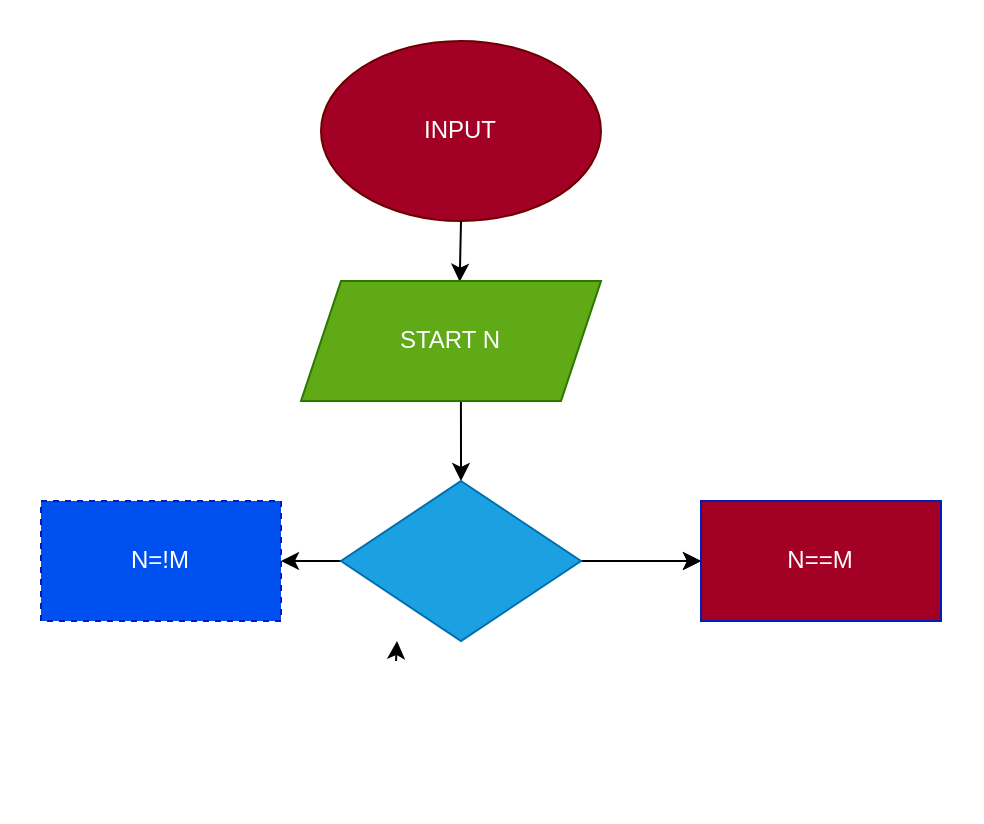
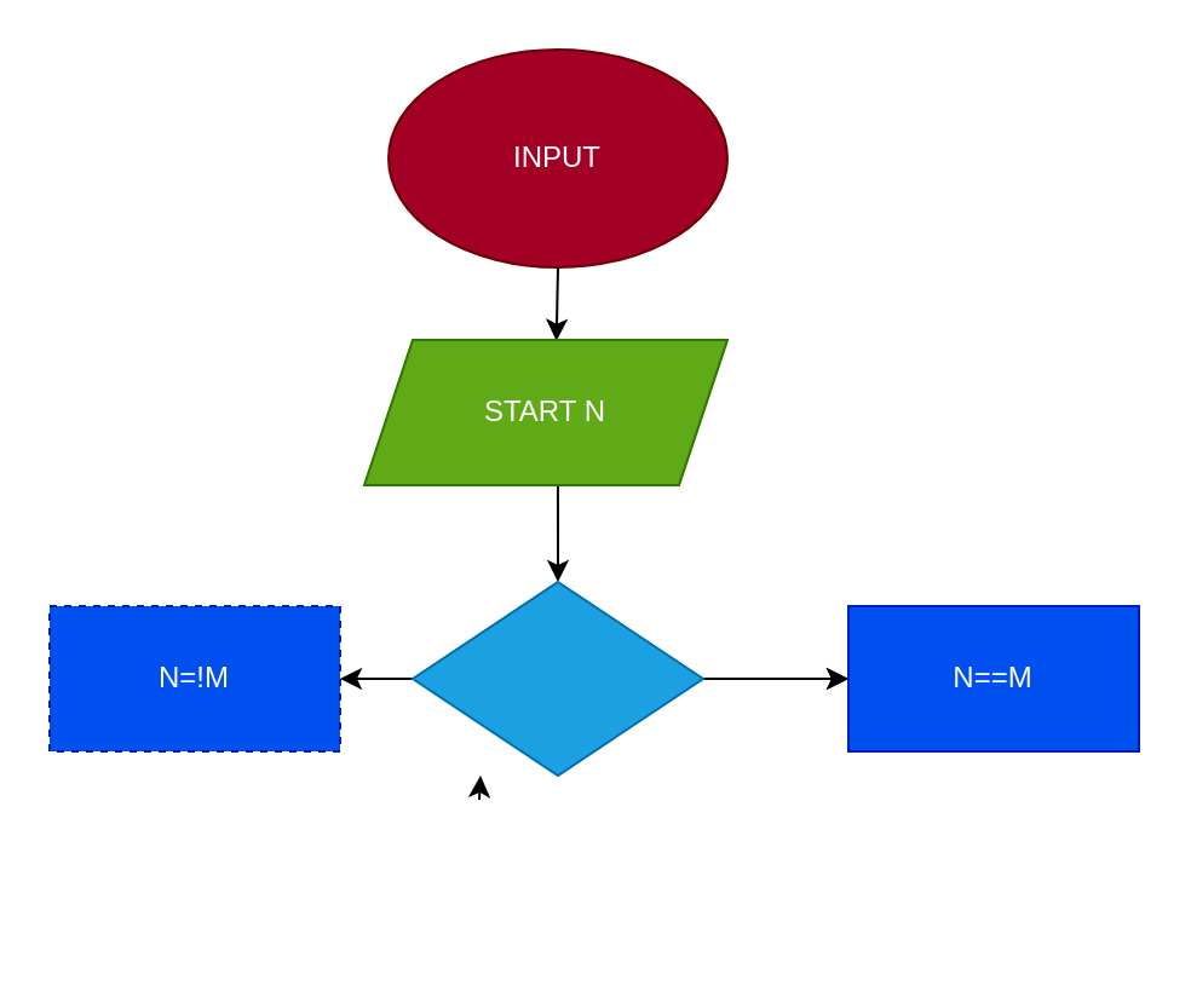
- <mxCell id="10" value="N==M" style="rounded=0;whiteSpace=wrap;html=1;fillColor=#a20025;fontColor=#ffffff;strokeColor=#001DBC;" vertex="1" parent="1"><mxGeometry x="350" y="250" width="120" height="60" as="geometry" /></mxCell>
+ <mxCell id="10" value="N==M" style="rounded=0;whiteSpace=wrap;html=1;fillColor=#0050ef;fontColor=#ffffff;strokeColor=#001DBC;" vertex="1" parent="1"><mxGeometry x="350" y="250" width="120" height="60" as="geometry" /></mxCell>
